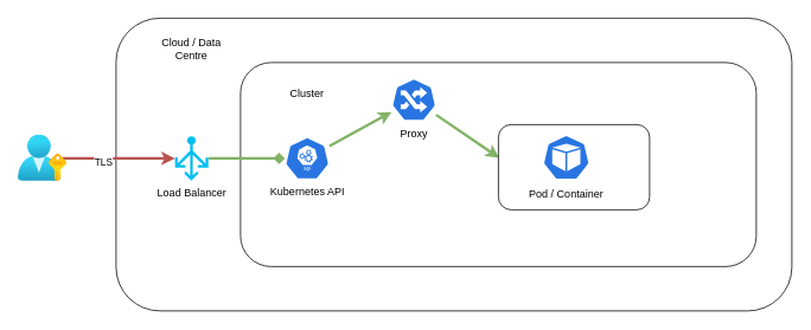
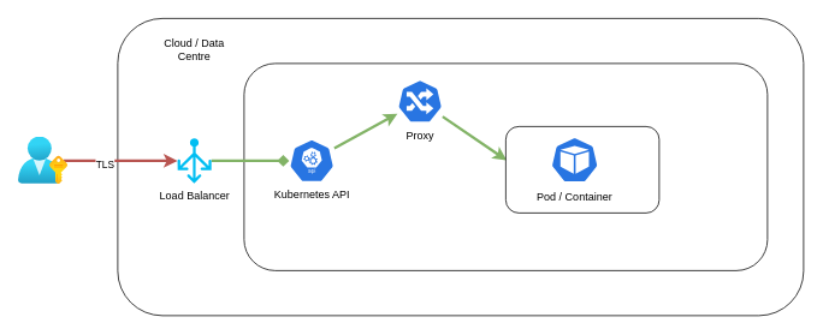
- <mxCell id="16" value="Cluster" style="rounded=1;whiteSpace=wrap;html=1;strokeColor=none;" parent="1" vertex="1"><mxGeometry x="297.97" y="90" width="94.06" height="30" as="geometry" /></mxCell>
